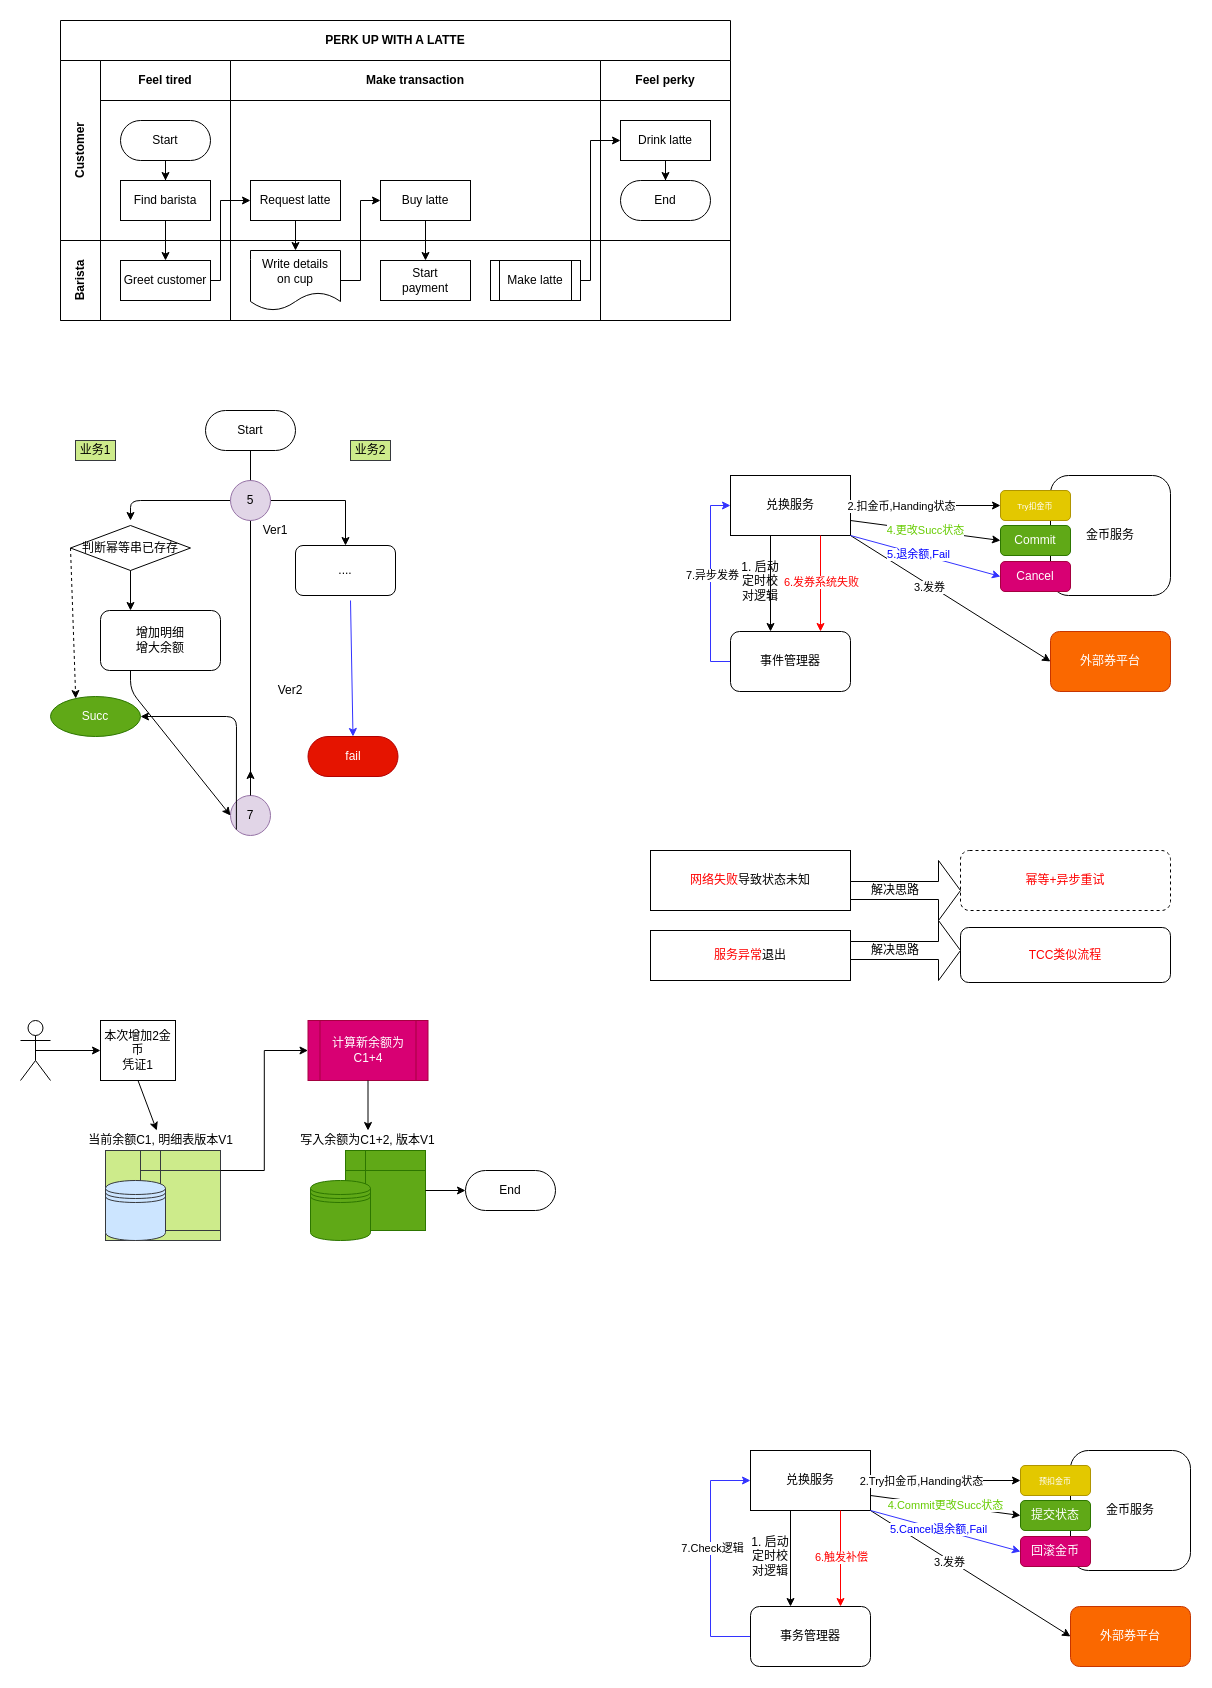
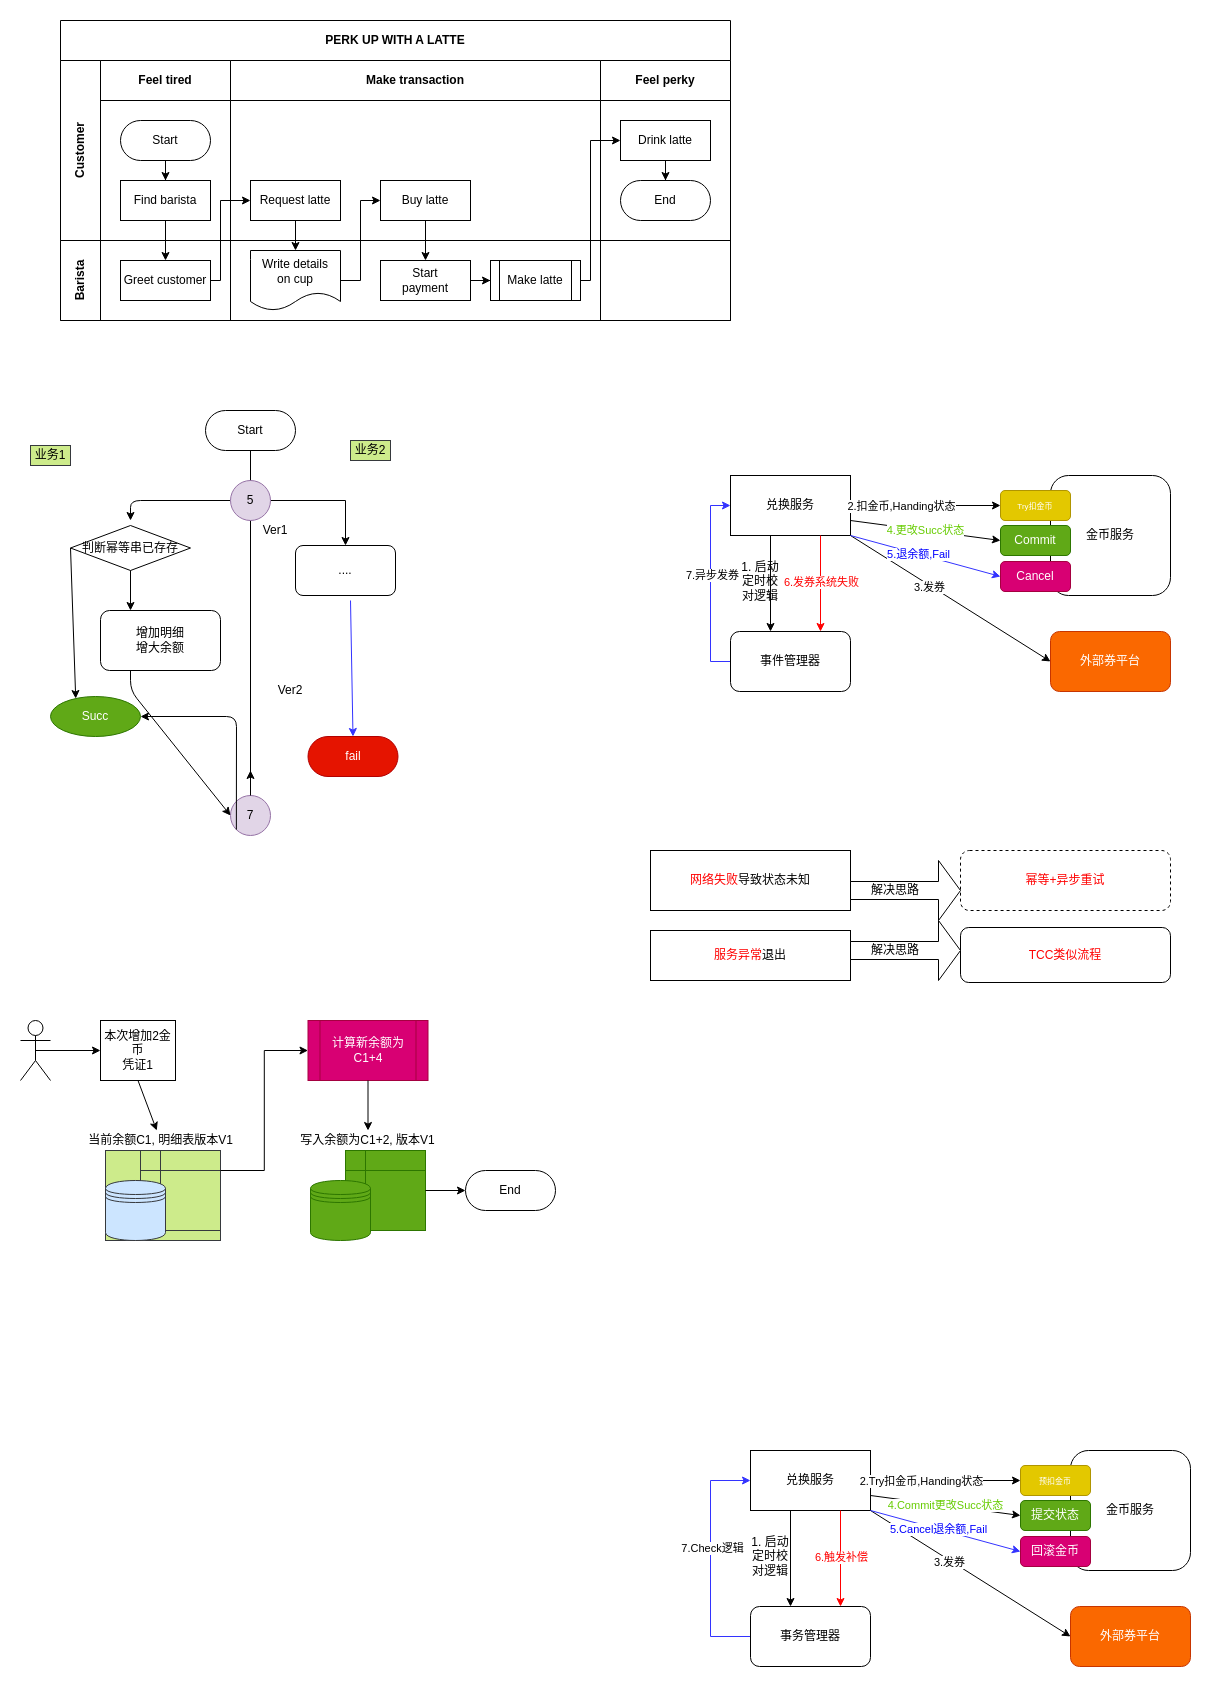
+ <mxCell id="20" value="" style="edgeStyle=orthogonalEdgeStyle;rounded=0;orthogonalLoop=1;jettySize=auto;html=1;" parent="19" source="21" target="23" edge="1"><mxGeometry relative="1" as="geometry" /></mxCell>
- <mxCell id="46" value="业务1" style="text;html=1;strokeColor=#36393d;fillColor=#cdeb8b;align=center;verticalAlign=middle;whiteSpace=wrap;rounded=0;" vertex="1" parent="1"><mxGeometry x="75" y="440" width="40" height="20" as="geometry" /></mxCell>
+ <mxCell id="46" value="业务1" style="text;html=1;strokeColor=#36393d;fillColor=#cdeb8b;align=center;verticalAlign=middle;whiteSpace=wrap;rounded=0;" vertex="1" parent="1"><mxGeometry x="30" y="445" width="40" height="20" as="geometry" /></mxCell>
- <mxCell id="43" value="" style="endArrow=classic;html=1;exitX=0;exitY=0.5;exitDx=0;exitDy=0;entryX=0.25;entryY=0;entryDx=0;entryDy=0;dashed=1;" edge="1" parent="1" source="35" target="36"><mxGeometry width="50" height="50" relative="1" as="geometry"><mxPoint x="250" y="450" as="sourcePoint" /><mxPoint x="300" y="400" as="targetPoint" /></mxGeometry></mxCell>
+ <mxCell id="43" value="" style="endArrow=classic;html=1;exitX=0;exitY=0.5;exitDx=0;exitDy=0;entryX=0.25;entryY=0;entryDx=0;entryDy=0;" edge="1" parent="1" source="35" target="36"><mxGeometry width="50" height="50" relative="1" as="geometry"><mxPoint x="250" y="450" as="sourcePoint" /><mxPoint x="300" y="400" as="targetPoint" /></mxGeometry></mxCell>
